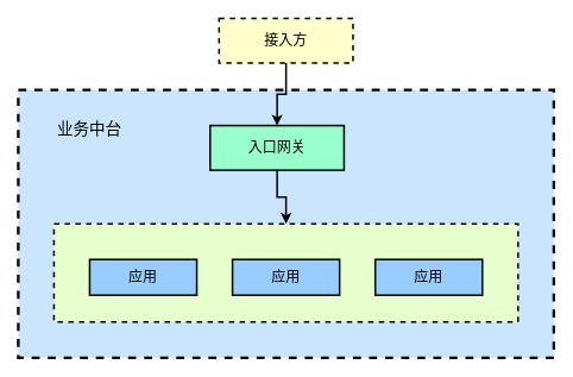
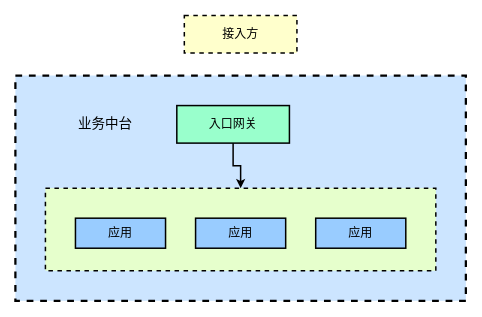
- <mxCell id="3" style="edgeStyle=orthogonalEdgeStyle;rounded=0;orthogonalLoop=1;jettySize=auto;html=1;exitX=0.5;exitY=1;exitDx=0;exitDy=0;fontSize=16;strokeWidth=2;" parent="1" source="4" target="6" edge="1"><mxGeometry relative="1" as="geometry" /></mxCell>
- <mxCell id="11" value="&lt;font style=&quot;font-size: 18px;&quot;&gt;业务中台&lt;/font&gt;" style="text;html=1;strokeColor=none;fillColor=none;align=center;verticalAlign=middle;whiteSpace=wrap;rounded=0;fontSize=18;" parent="1" vertex="1"><mxGeometry x="60" y="130" width="80" height="30" as="geometry" /></mxCell>
+ <mxCell id="11" value="&lt;font style=&quot;font-size: 18px;&quot;&gt;业务中台&lt;/font&gt;" style="text;html=1;strokeColor=none;fillColor=none;align=center;verticalAlign=middle;whiteSpace=wrap;rounded=0;fontSize=18;" parent="1" vertex="1"><mxGeometry x="100" y="150" width="80" height="30" as="geometry" /></mxCell>
